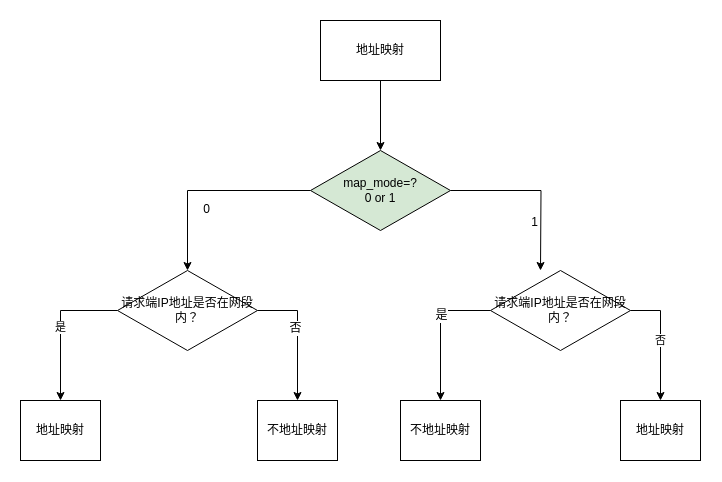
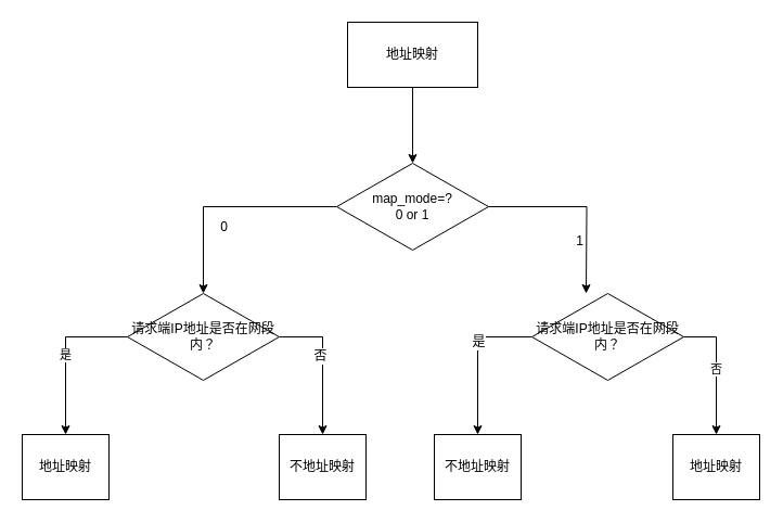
- <mxCell id="8" value="map_mode=?&lt;br&gt;0 or 1" style="rhombus;whiteSpace=wrap;html=1;fillColor=#d5e8d4;" parent="1" vertex="1"><mxGeometry x="310" y="150" width="140" height="80" as="geometry" /></mxCell>
+ <mxCell id="8" value="map_mode=?&lt;br&gt;0 or 1" style="rhombus;whiteSpace=wrap;html=1;" parent="1" vertex="1"><mxGeometry x="310" y="150" width="140" height="80" as="geometry" /></mxCell>
